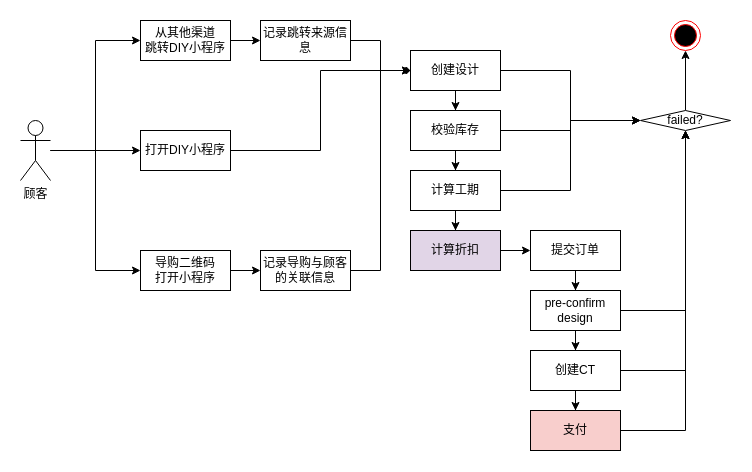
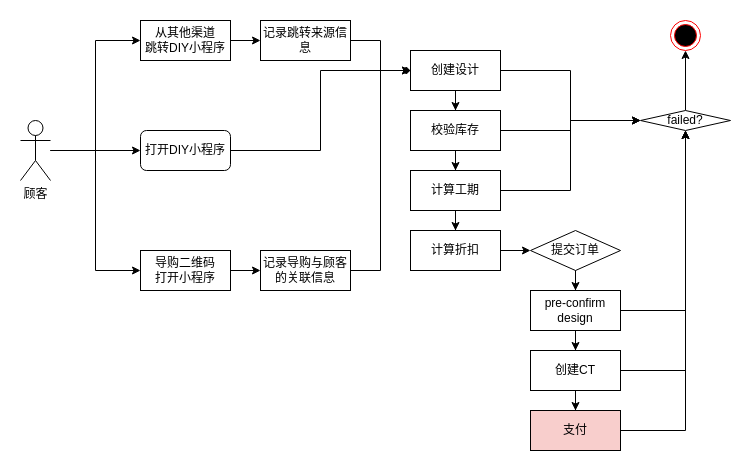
- <mxCell id="3" value="打开DIY小程序" style="rounded=0;whiteSpace=wrap;html=1;" vertex="1" parent="1"><mxGeometry x="140" y="130" width="90" height="40" as="geometry" /></mxCell>
+ <mxCell id="3" value="打开DIY小程序" style="whiteSpace=wrap;html=1;rounded=1;" vertex="1" parent="1"><mxGeometry x="140" y="130" width="90" height="40" as="geometry" /></mxCell>
- <mxCell id="28" value="计算折扣" style="rounded=0;whiteSpace=wrap;html=1;fillColor=#e1d5e7;" vertex="1" parent="1"><mxGeometry x="410" y="230" width="90" height="40" as="geometry" /></mxCell>
+ <mxCell id="28" value="计算折扣" style="rounded=0;whiteSpace=wrap;html=1;" vertex="1" parent="1"><mxGeometry x="410" y="230" width="90" height="40" as="geometry" /></mxCell>
- <mxCell id="26" value="提交订单" style="rounded=0;whiteSpace=wrap;html=1;" vertex="1" parent="1"><mxGeometry x="530" y="230" width="90" height="40" as="geometry" /></mxCell>
+ <mxCell id="26" value="提交订单" style="rhombus;whiteSpace=wrap;html=1;" vertex="1" parent="1"><mxGeometry x="530" y="230" width="90" height="40" as="geometry" /></mxCell>
